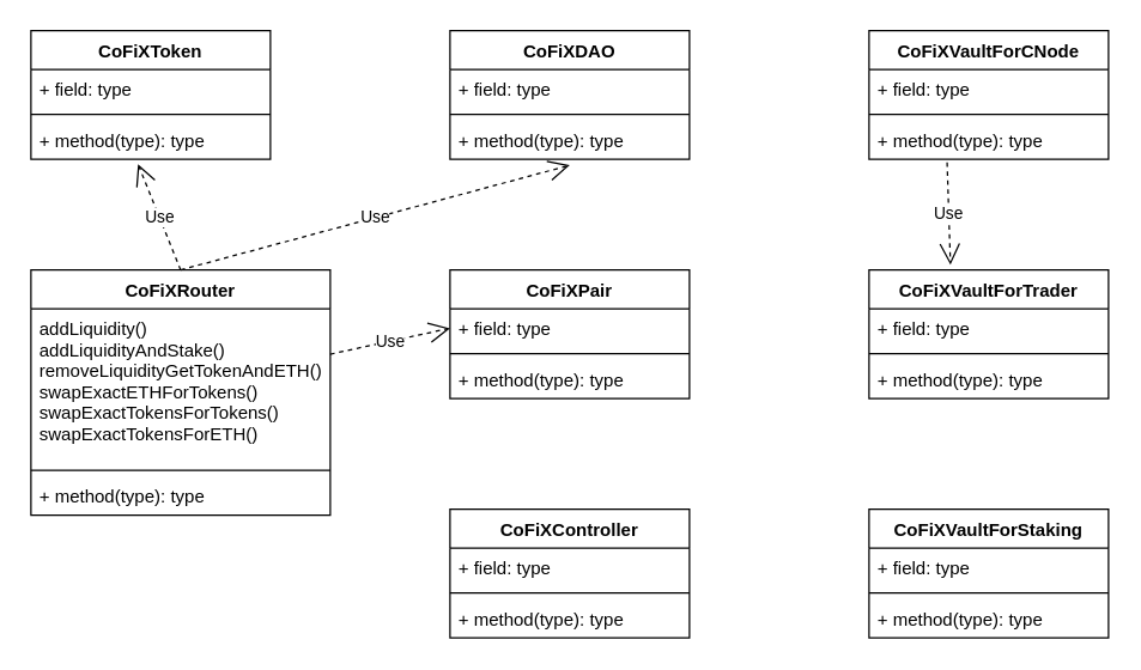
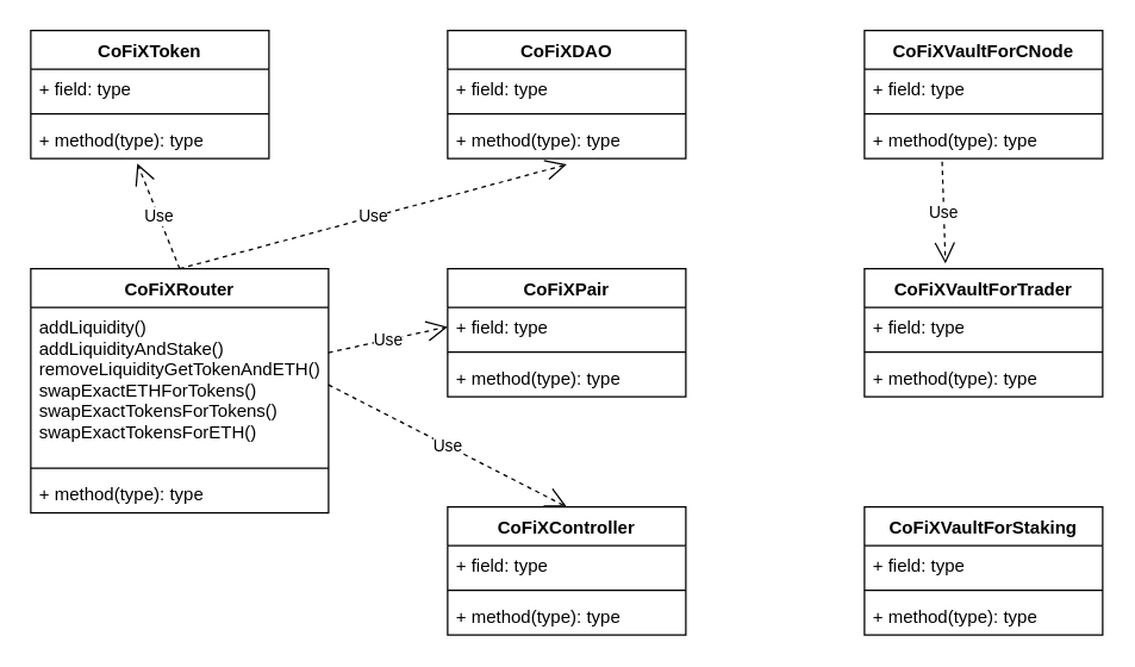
+ <mxCell id="11" value="Use" style="endArrow=open;endSize=12;dashed=1;html=1;entryX=0.5;entryY=0;entryDx=0;entryDy=0;exitX=1;exitY=0.5;exitDx=0;exitDy=0;" parent="1" source="3" target="26" edge="1"><mxGeometry width="160" relative="1" as="geometry"><mxPoint x="330" y="280" as="sourcePoint" /><mxPoint x="490" y="280" as="targetPoint" /></mxGeometry></mxCell>
